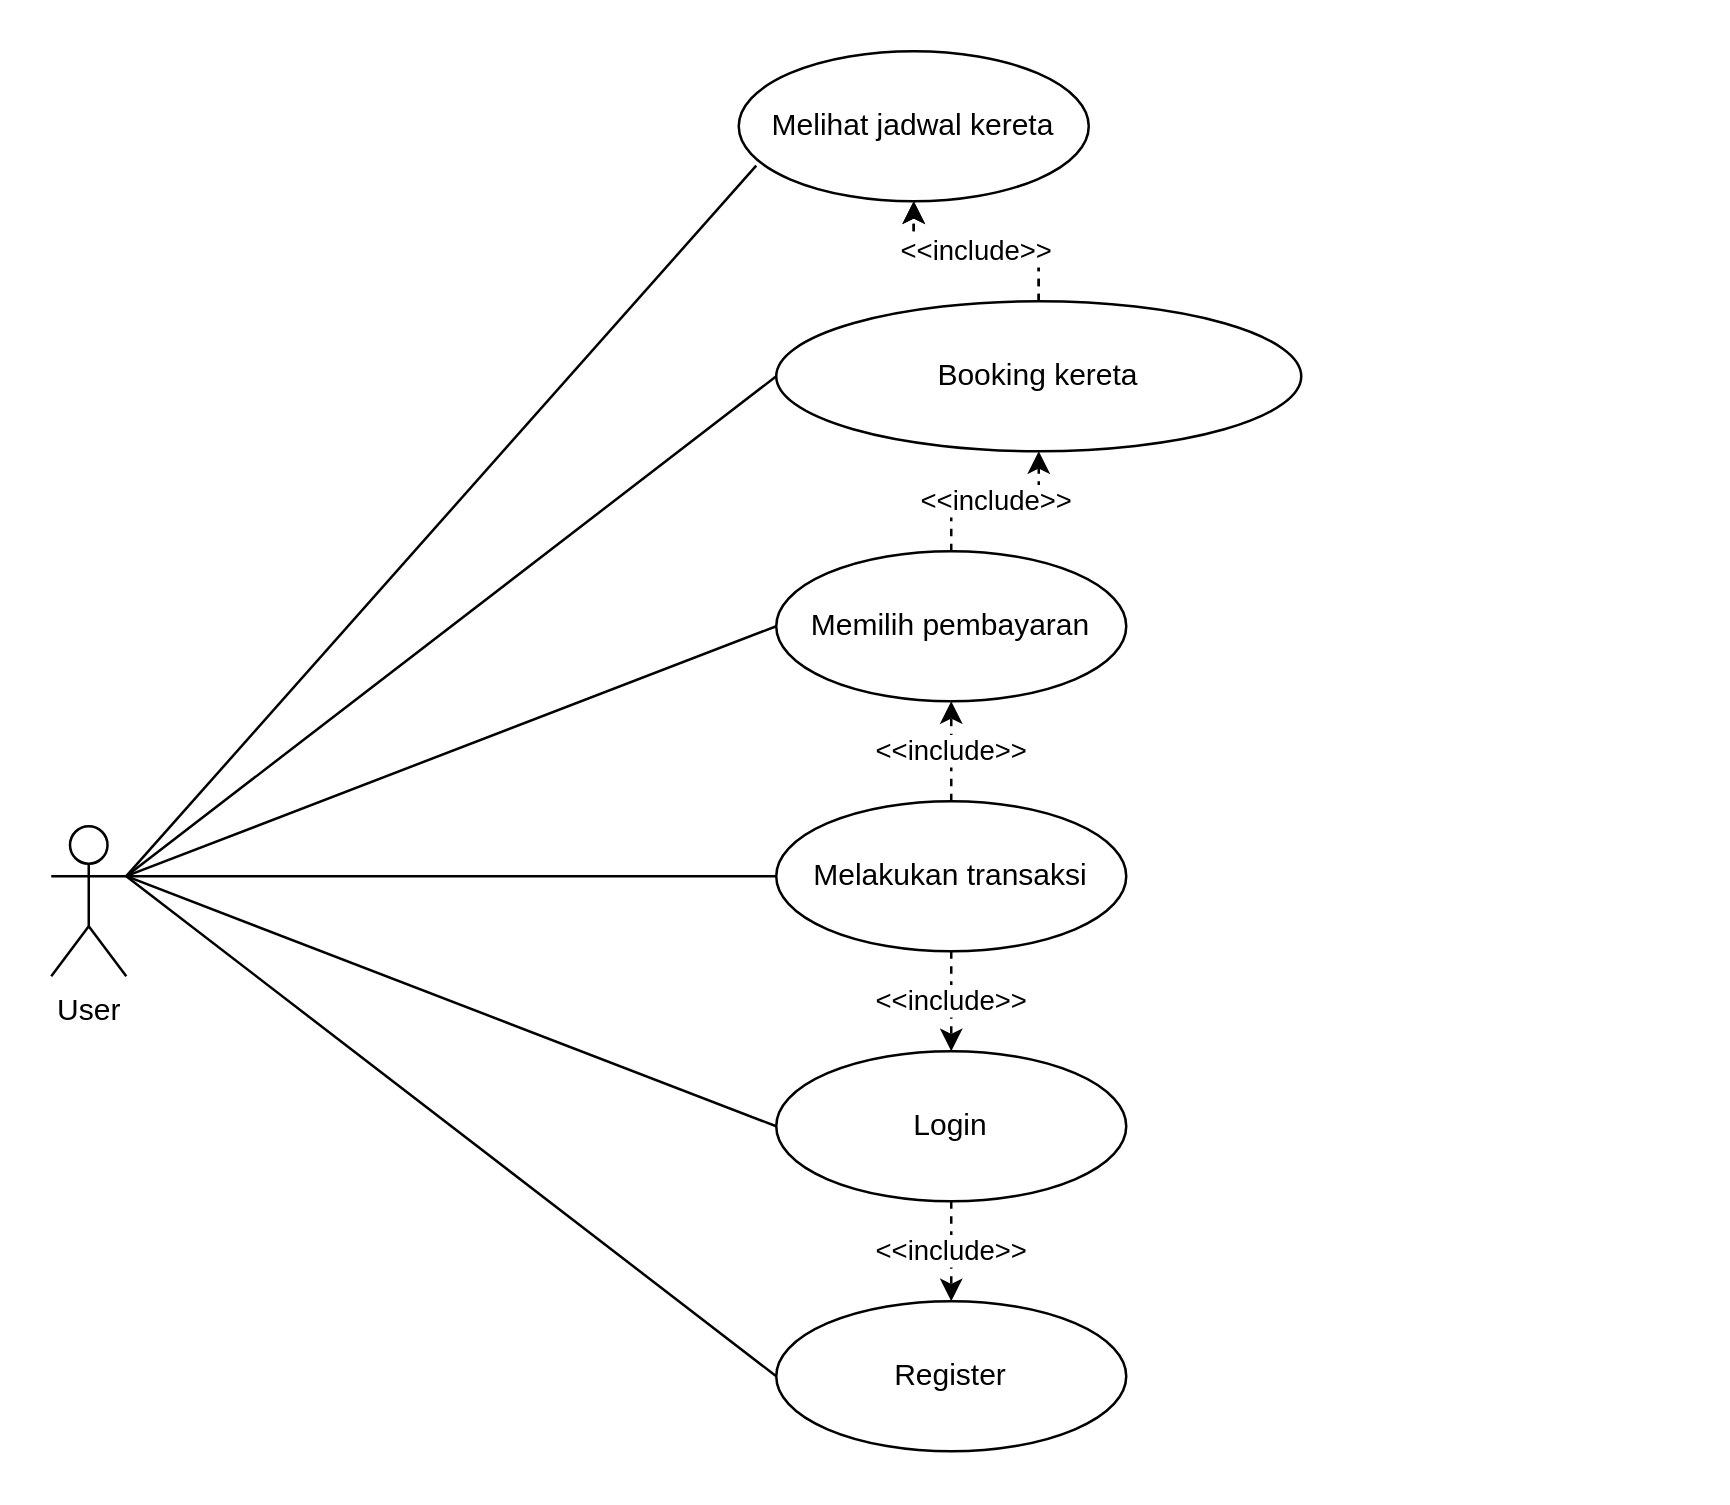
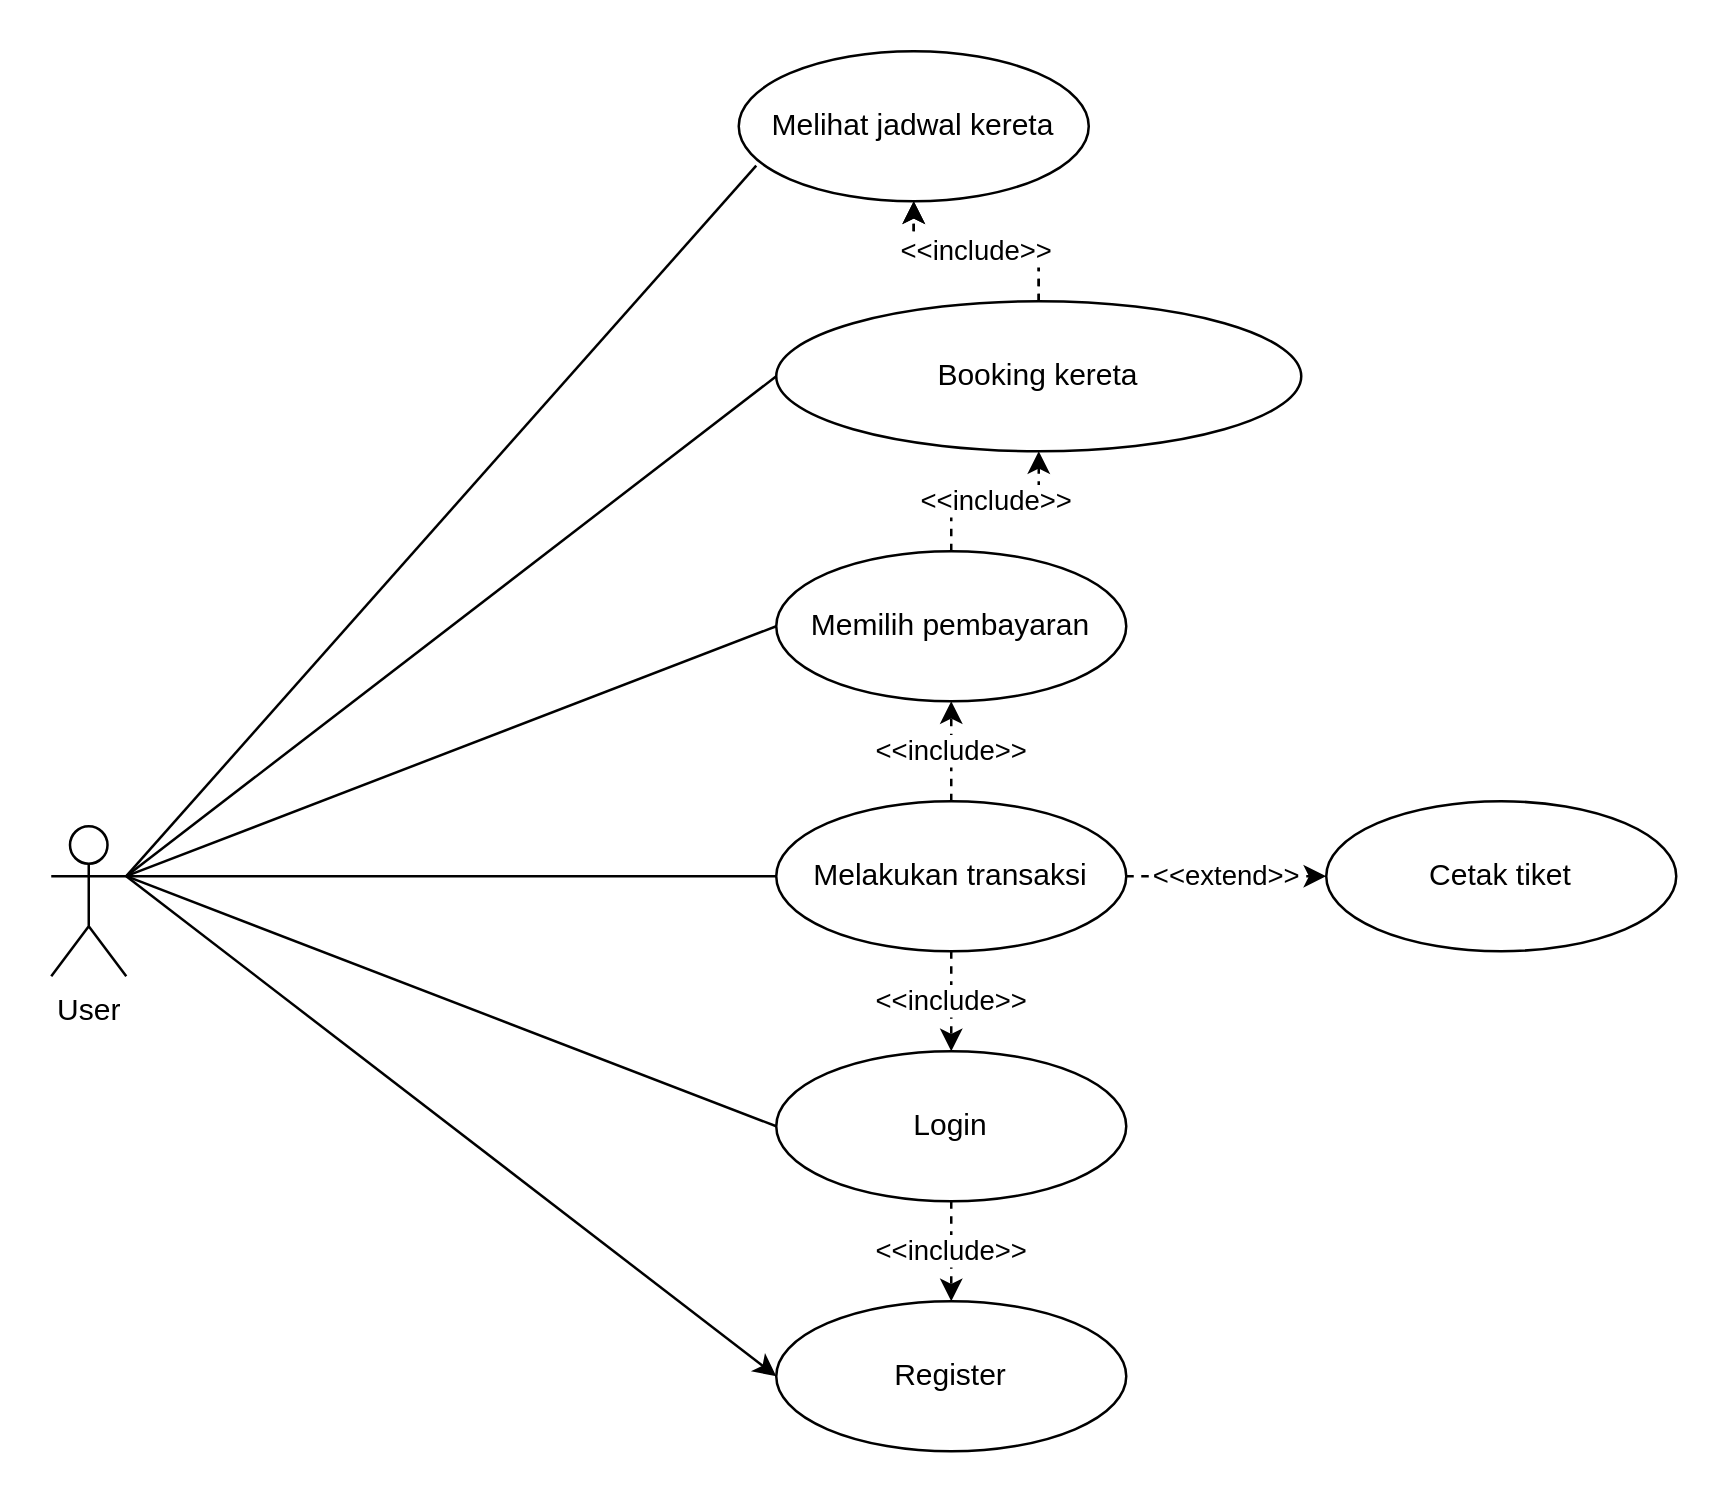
+ <mxCell id="12" value="&amp;lt;&amp;lt;extend&amp;gt;&amp;gt;" style="edgeStyle=orthogonalEdgeStyle;rounded=0;orthogonalLoop=1;jettySize=auto;html=1;dashed=1;" edge="1" parent="1" source="13" target="14"><mxGeometry relative="1" as="geometry" /></mxCell>
+ <mxCell id="14" value="Cetak tiket" style="ellipse;whiteSpace=wrap;html=1;" vertex="1" parent="1"><mxGeometry x="530" y="320" width="140" height="60" as="geometry" /></mxCell>
- <mxCell id="22" value="" style="endArrow=none;html=1;entryX=0;entryY=0.5;entryDx=0;entryDy=0;exitX=1;exitY=0.333;exitDx=0;exitDy=0;exitPerimeter=0;" edge="1" parent="1" source="2" target="17"><mxGeometry width="50" height="50" relative="1" as="geometry"><mxPoint x="60" y="360" as="sourcePoint" /><mxPoint x="320" y="460" as="targetPoint" /></mxGeometry></mxCell>
+ <mxCell id="22" value="" style="endArrow=classic;html=1;entryX=0;entryY=0.5;entryDx=0;entryDy=0;exitX=1;exitY=0.333;exitDx=0;exitDy=0;exitPerimeter=0;" edge="1" parent="1" source="2" target="17"><mxGeometry width="50" height="50" relative="1" as="geometry"><mxPoint x="60" y="360" as="sourcePoint" /><mxPoint x="320" y="460" as="targetPoint" /></mxGeometry></mxCell>
